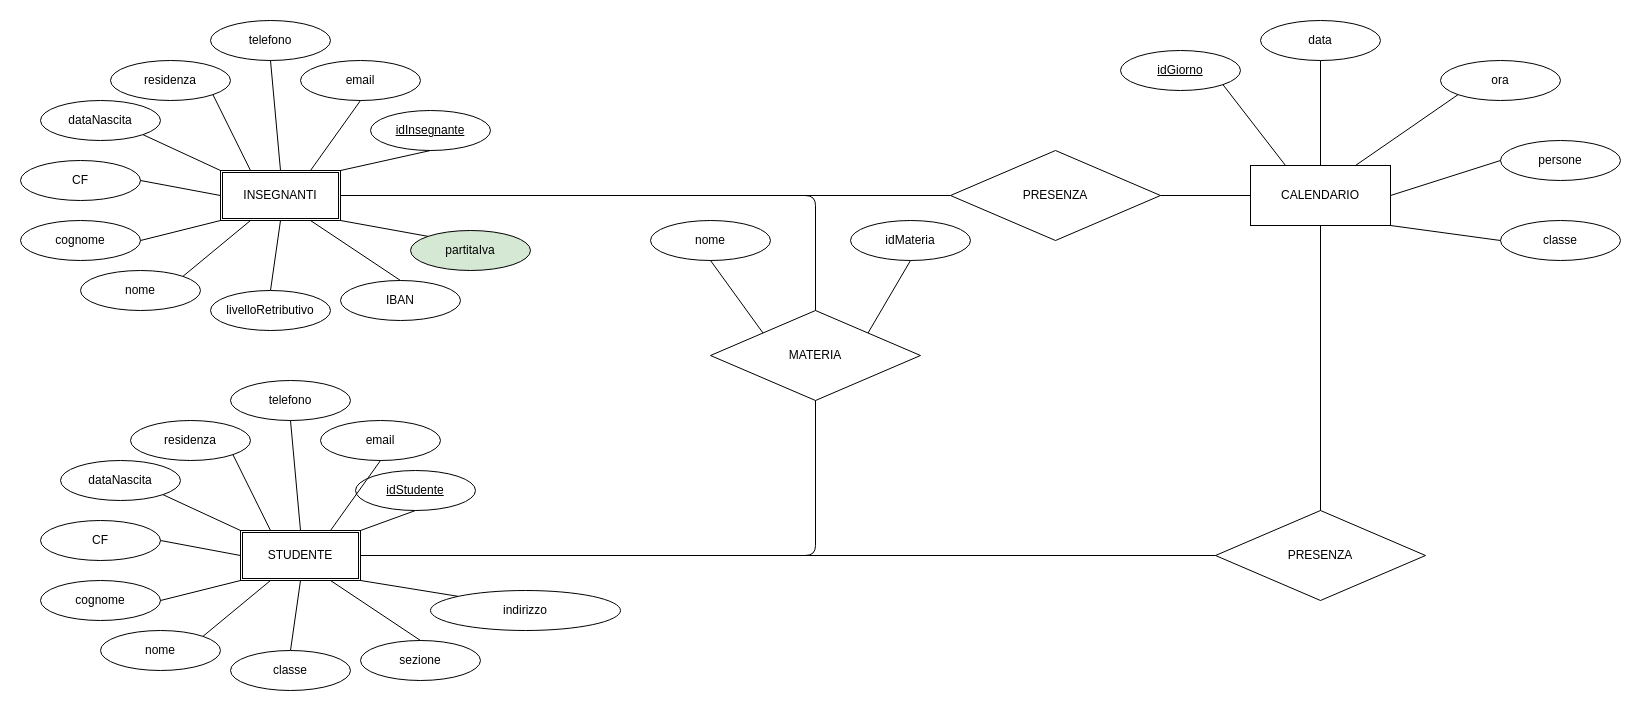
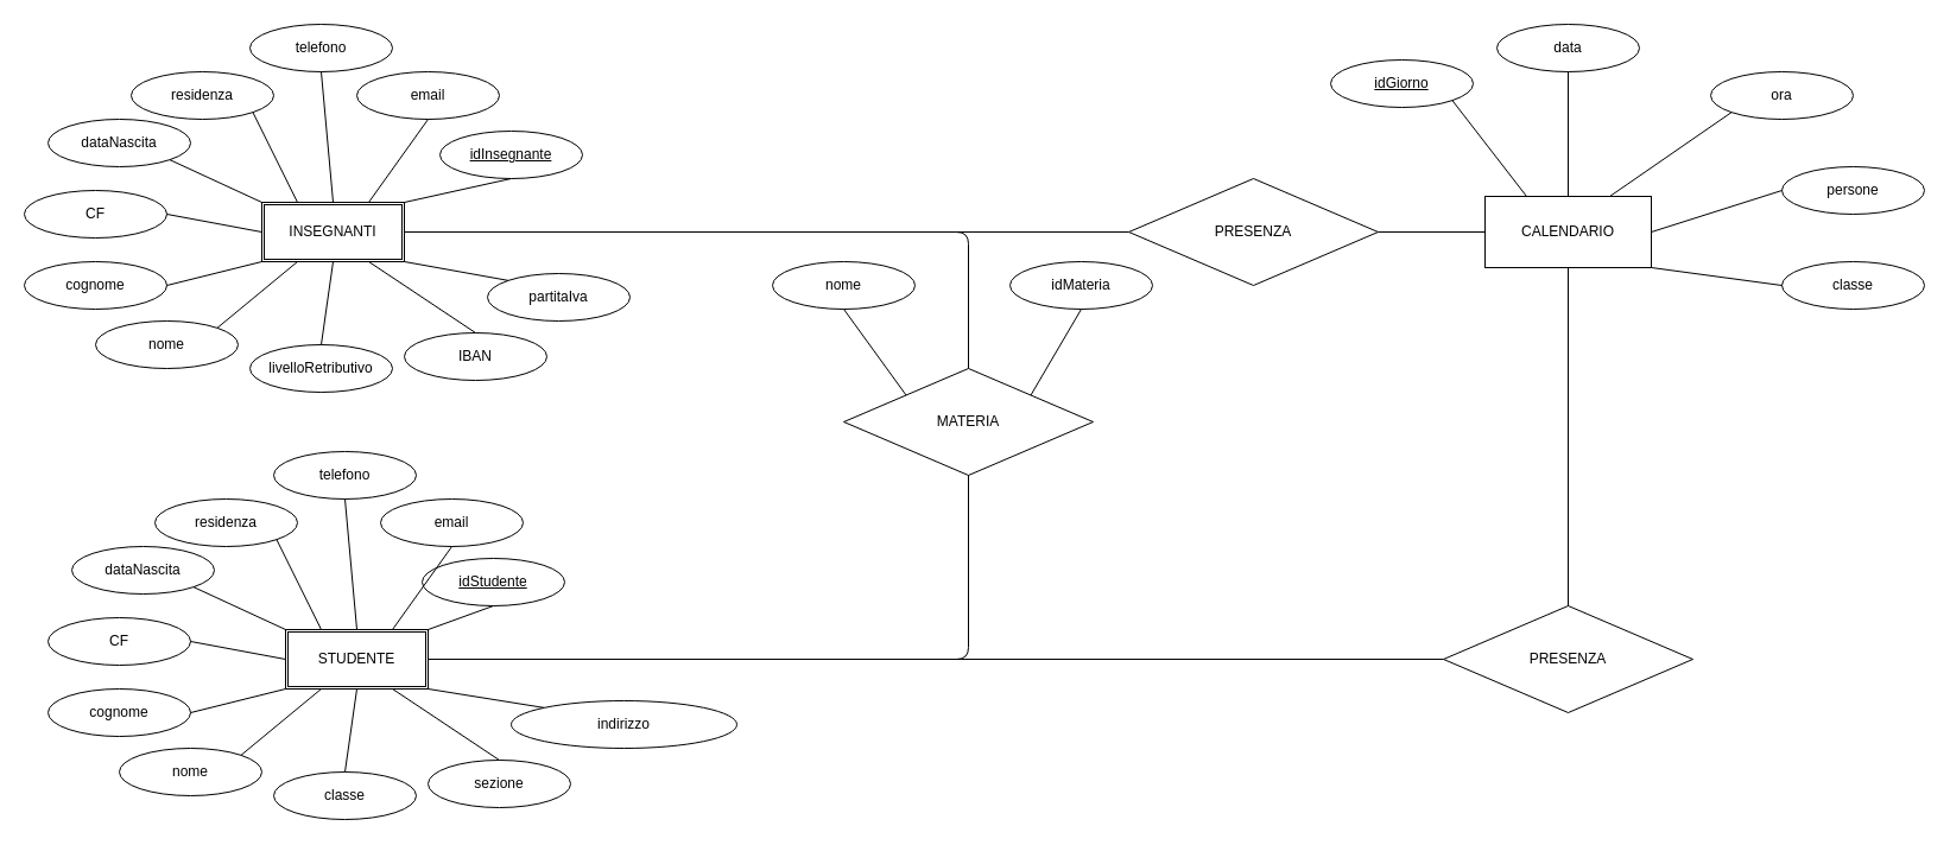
- <mxCell id="23" value="partitaIva" style="ellipse;whiteSpace=wrap;html=1;fillColor=#d5e8d4;" vertex="1" parent="1"><mxGeometry x="410" y="230" width="120" height="40" as="geometry" /></mxCell>
+ <mxCell id="23" value="partitaIva" style="ellipse;whiteSpace=wrap;html=1;" vertex="1" parent="1"><mxGeometry x="410" y="230" width="120" height="40" as="geometry" /></mxCell>
